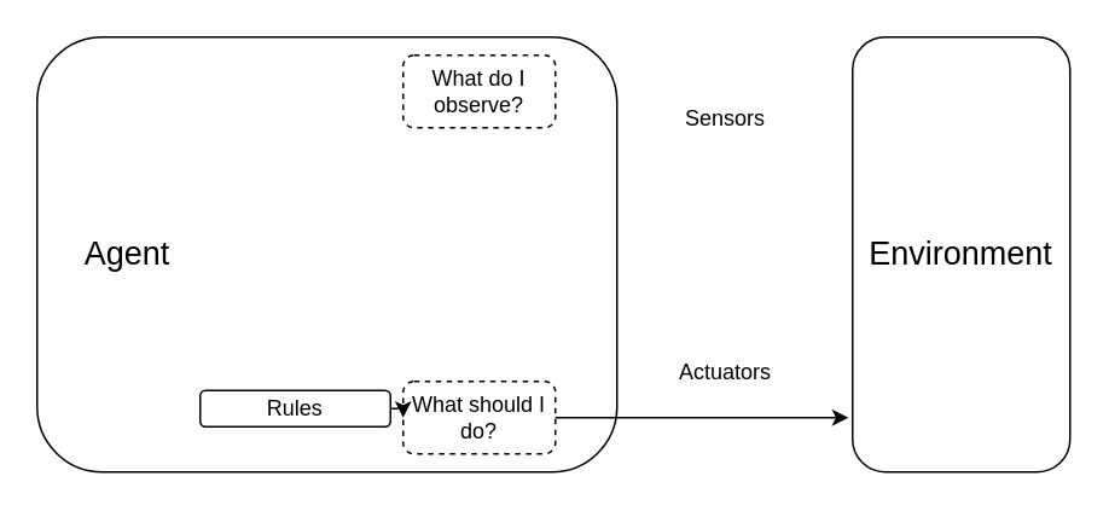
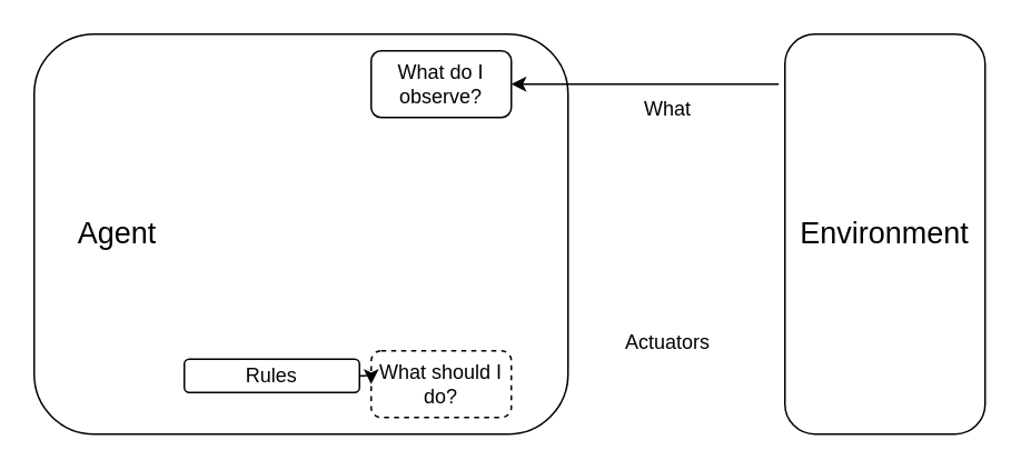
- <mxCell id="9" value="What do I observe?" style="rounded=1;whiteSpace=wrap;html=1;dashed=1;" parent="1" vertex="1"><mxGeometry x="222" y="30" width="84" height="40" as="geometry" /></mxCell>
+ <mxCell id="9" value="What do I observe?" style="rounded=1;whiteSpace=wrap;html=1;" parent="1" vertex="1"><mxGeometry x="222" y="30" width="84" height="40" as="geometry" /></mxCell>
+ <mxCell id="10" style="edgeStyle=orthogonalEdgeStyle;rounded=1;orthogonalLoop=1;jettySize=auto;html=1;exitX=1;exitY=0.5;exitDx=0;exitDy=0;entryX=-0.031;entryY=0.125;entryDx=0;entryDy=0;entryPerimeter=0;endArrow=none;endFill=0;startArrow=classic;startFill=1;" parent="1" source="9" target="2" edge="1"><mxGeometry relative="1" as="geometry" /></mxCell>
- <mxCell id="4" value="Sensors" style="text;html=1;align=center;verticalAlign=middle;whiteSpace=wrap;rounded=1;" parent="1" vertex="1"><mxGeometry x="370" y="50" width="60" height="30" as="geometry" /></mxCell>
+ <mxCell id="4" value="What" style="text;html=1;align=center;verticalAlign=middle;whiteSpace=wrap;rounded=1;" parent="1" vertex="1"><mxGeometry x="370" y="50" width="60" height="30" as="geometry" /></mxCell>
- <mxCell id="8" style="edgeStyle=orthogonalEdgeStyle;rounded=1;orthogonalLoop=1;jettySize=auto;html=1;exitX=1;exitY=0.5;exitDx=0;exitDy=0;entryX=-0.019;entryY=0.875;entryDx=0;entryDy=0;entryPerimeter=0;" parent="1" source="7" target="2" edge="1"><mxGeometry relative="1" as="geometry" /></mxCell>
